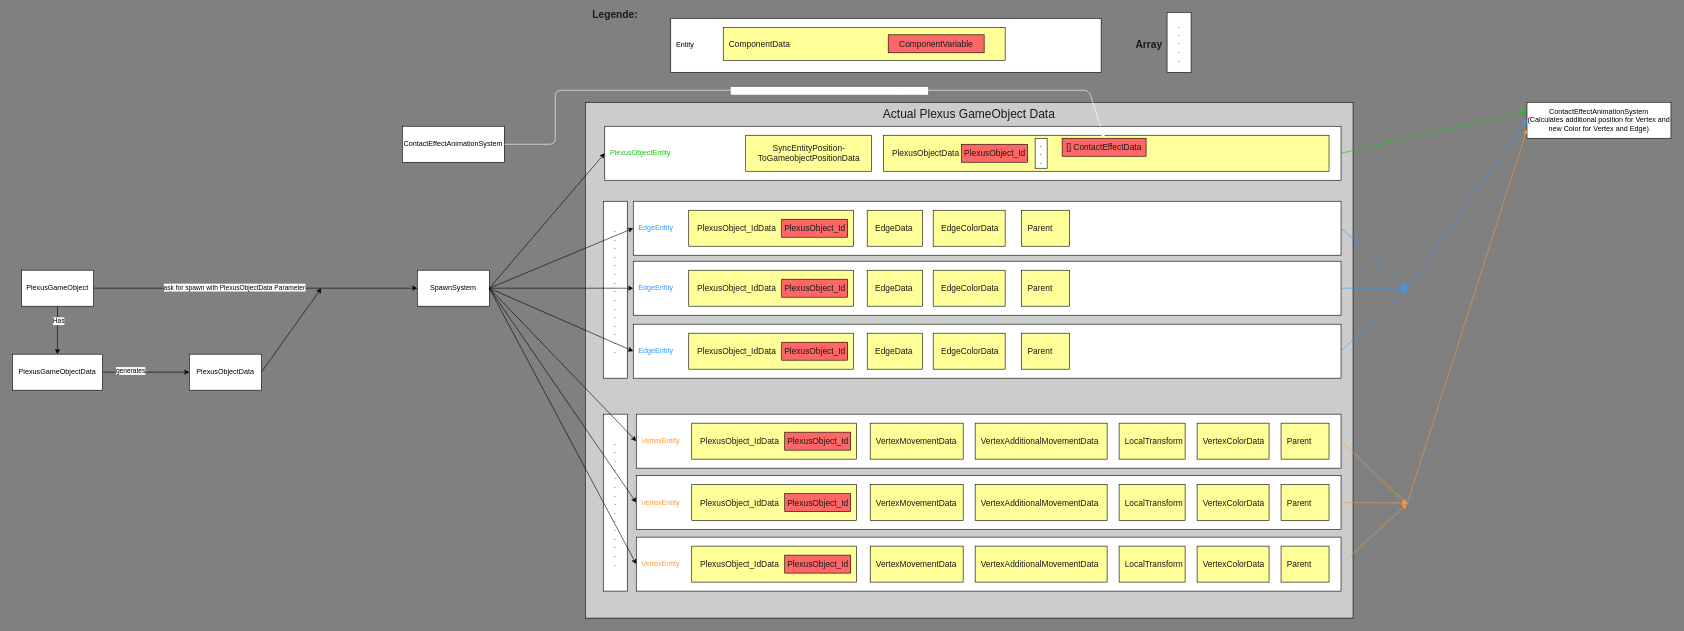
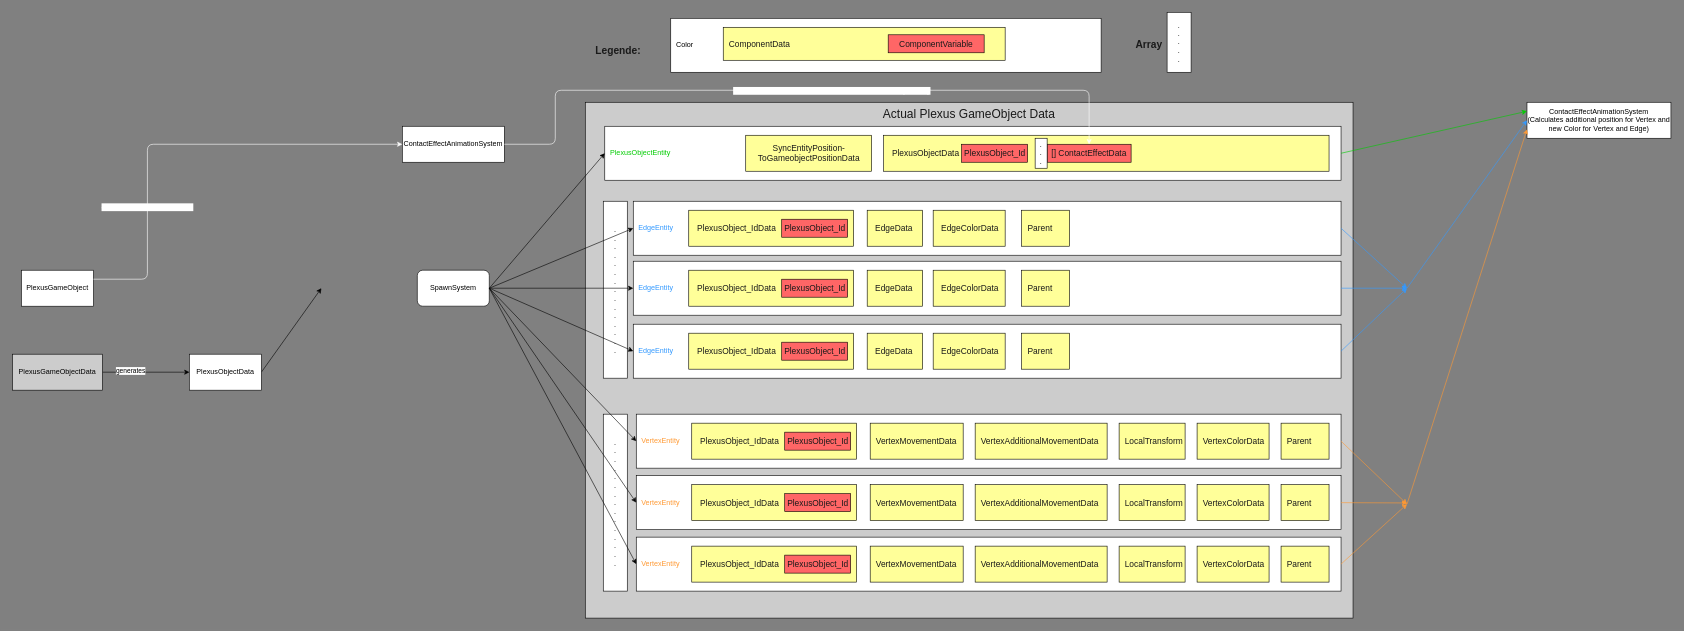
- <mxCell id="22" value="Legende:" style="text;html=1;strokeColor=none;fillColor=none;align=center;verticalAlign=middle;whiteSpace=wrap;rounded=0;fontSize=17;fontColor=#1A1A1A;fontStyle=1" parent="1" vertex="1"><mxGeometry x="995" y="10" width="60" height="30" as="geometry" /></mxCell>
+ <mxCell id="22" value="Legende:" style="text;html=1;strokeColor=none;fillColor=none;align=center;verticalAlign=middle;whiteSpace=wrap;rounded=0;fontSize=17;fontColor=#1A1A1A;fontStyle=1" parent="1" vertex="1"><mxGeometry x="1000" y="70" width="60" height="30" as="geometry" /></mxCell>
- <mxCell id="19" value="&amp;nbsp; Entity" style="rounded=0;whiteSpace=wrap;html=1;align=left;" parent="1" vertex="1"><mxGeometry x="1117.5" y="30" width="717.5" height="90" as="geometry" /></mxCell>
+ <mxCell id="19" value="&amp;nbsp; Color" style="rounded=0;whiteSpace=wrap;html=1;align=left;" parent="1" vertex="1"><mxGeometry x="1117.5" y="30" width="717.5" height="90" as="geometry" /></mxCell>
- <mxCell id="73" value="[] ContactEffectData" style="rounded=0;whiteSpace=wrap;html=1;fontSize=14;fontColor=#1A1A1A;fillColor=#FF6666;" vertex="1" parent="1"><mxGeometry x="1770" y="230" width="140" height="30" as="geometry" /></mxCell>
+ <mxCell id="73" value="[] ContactEffectData" style="rounded=0;whiteSpace=wrap;html=1;fontSize=14;fontColor=#1A1A1A;fillColor=#FF6666;" vertex="1" parent="1"><mxGeometry x="1745" y="240" width="140" height="30" as="geometry" /></mxCell>
+ <mxCell id="90" value="" style="endArrow=classic;html=1;strokeColor=#FFFFFF;fontColor=#FFFFFF;exitX=1;exitY=0.25;exitDx=0;exitDy=0;entryX=0;entryY=0.5;entryDx=0;entryDy=0;" edge="1" parent="1" source="3" target="87"><mxGeometry width="50" height="50" relative="1" as="geometry"><mxPoint x="225" y="390" as="sourcePoint" /><mxPoint x="275" y="340" as="targetPoint" /><Array as="points"><mxPoint x="245" y="465" /><mxPoint x="245" y="240" /></Array></mxGeometry></mxCell>
+ <mxCell id="91" value="asks for new Contact animation" style="edgeLabel;html=1;align=center;verticalAlign=middle;resizable=0;points=[];fontColor=#FFFFFF;" vertex="1" connectable="0" parent="90"><mxGeometry x="-0.43" y="1" relative="1" as="geometry"><mxPoint as="offset" /></mxGeometry></mxCell>
- <mxCell id="4" value="" style="endArrow=classic;html=1;exitX=1;exitY=0.5;exitDx=0;exitDy=0;entryX=0;entryY=0.5;entryDx=0;entryDy=0;" parent="1" source="3" edge="1" target="13"><mxGeometry width="50" height="50" relative="1" as="geometry"><mxPoint x="205" y="540" as="sourcePoint" /><mxPoint x="255" y="480" as="targetPoint" /></mxGeometry></mxCell>
- <mxCell id="5" value="ask for spawn with PlexusObjectData Parameter" style="edgeLabel;html=1;align=center;verticalAlign=middle;resizable=0;points=[];" vertex="1" connectable="0" parent="4"><mxGeometry x="-0.133" y="2" relative="1" as="geometry"><mxPoint as="offset" /></mxGeometry></mxCell>
- <mxCell id="13" value="SpawnSystem" style="rounded=0;whiteSpace=wrap;html=1;" parent="1" vertex="1"><mxGeometry x="695" y="450" width="120" height="60" as="geometry" /></mxCell>
+ <mxCell id="13" value="SpawnSystem" style="whiteSpace=wrap;html=1;rounded=1;" parent="1" vertex="1"><mxGeometry x="695" y="450" width="120" height="60" as="geometry" /></mxCell>
- <mxCell id="9" value="" style="endArrow=classic;html=1;exitX=0.5;exitY=1;exitDx=0;exitDy=0;entryX=0.5;entryY=0;entryDx=0;entryDy=0;" parent="1" source="3" edge="1" target="8"><mxGeometry width="50" height="50" relative="1" as="geometry"><mxPoint x="445" y="530" as="sourcePoint" /><mxPoint x="495" y="480" as="targetPoint" /></mxGeometry></mxCell>
- <mxCell id="10" value="Has" style="edgeLabel;html=1;align=center;verticalAlign=middle;resizable=0;points=[];" vertex="1" connectable="0" parent="9"><mxGeometry x="-0.4" y="1" relative="1" as="geometry"><mxPoint as="offset" /></mxGeometry></mxCell>
- <mxCell id="8" value="PlexusGameObjectData" style="rounded=0;whiteSpace=wrap;html=1;" parent="1" vertex="1"><mxGeometry x="20" y="590" width="150" height="60" as="geometry" /></mxCell>
+ <mxCell id="8" value="PlexusGameObjectData" style="rounded=0;whiteSpace=wrap;html=1;fillColor=#cccccc;" parent="1" vertex="1"><mxGeometry x="20" y="590" width="150" height="60" as="geometry" /></mxCell>
